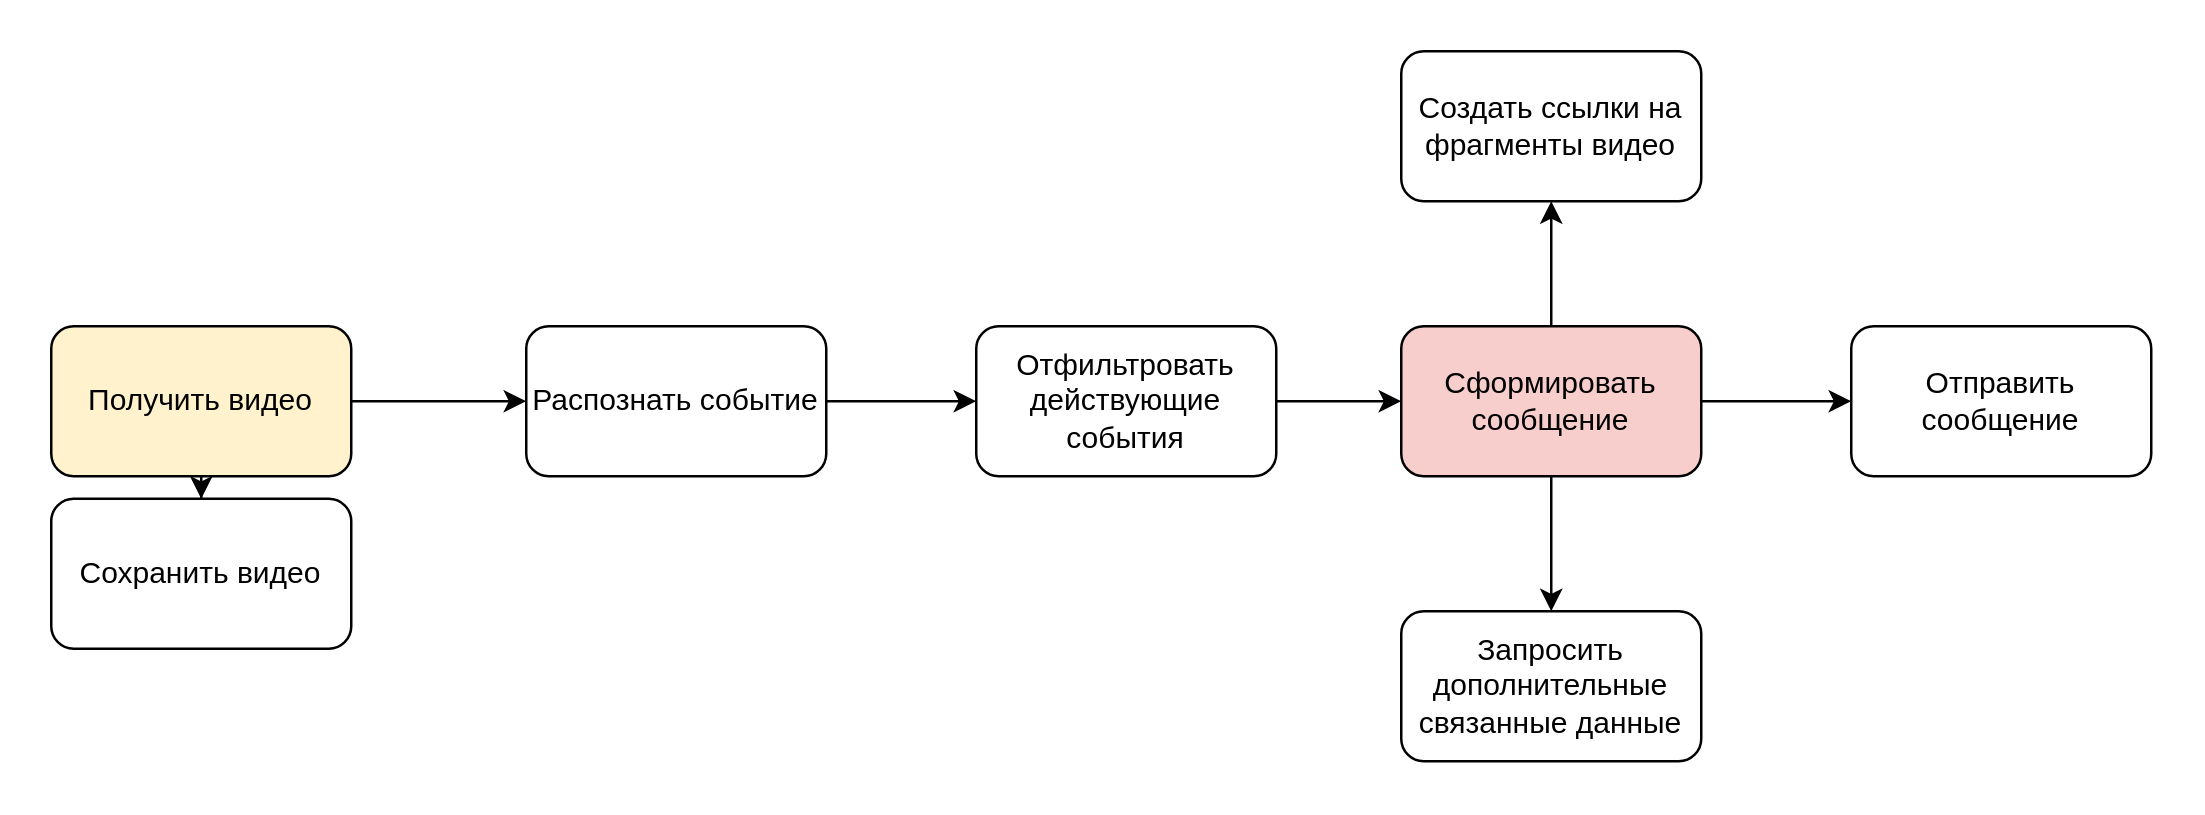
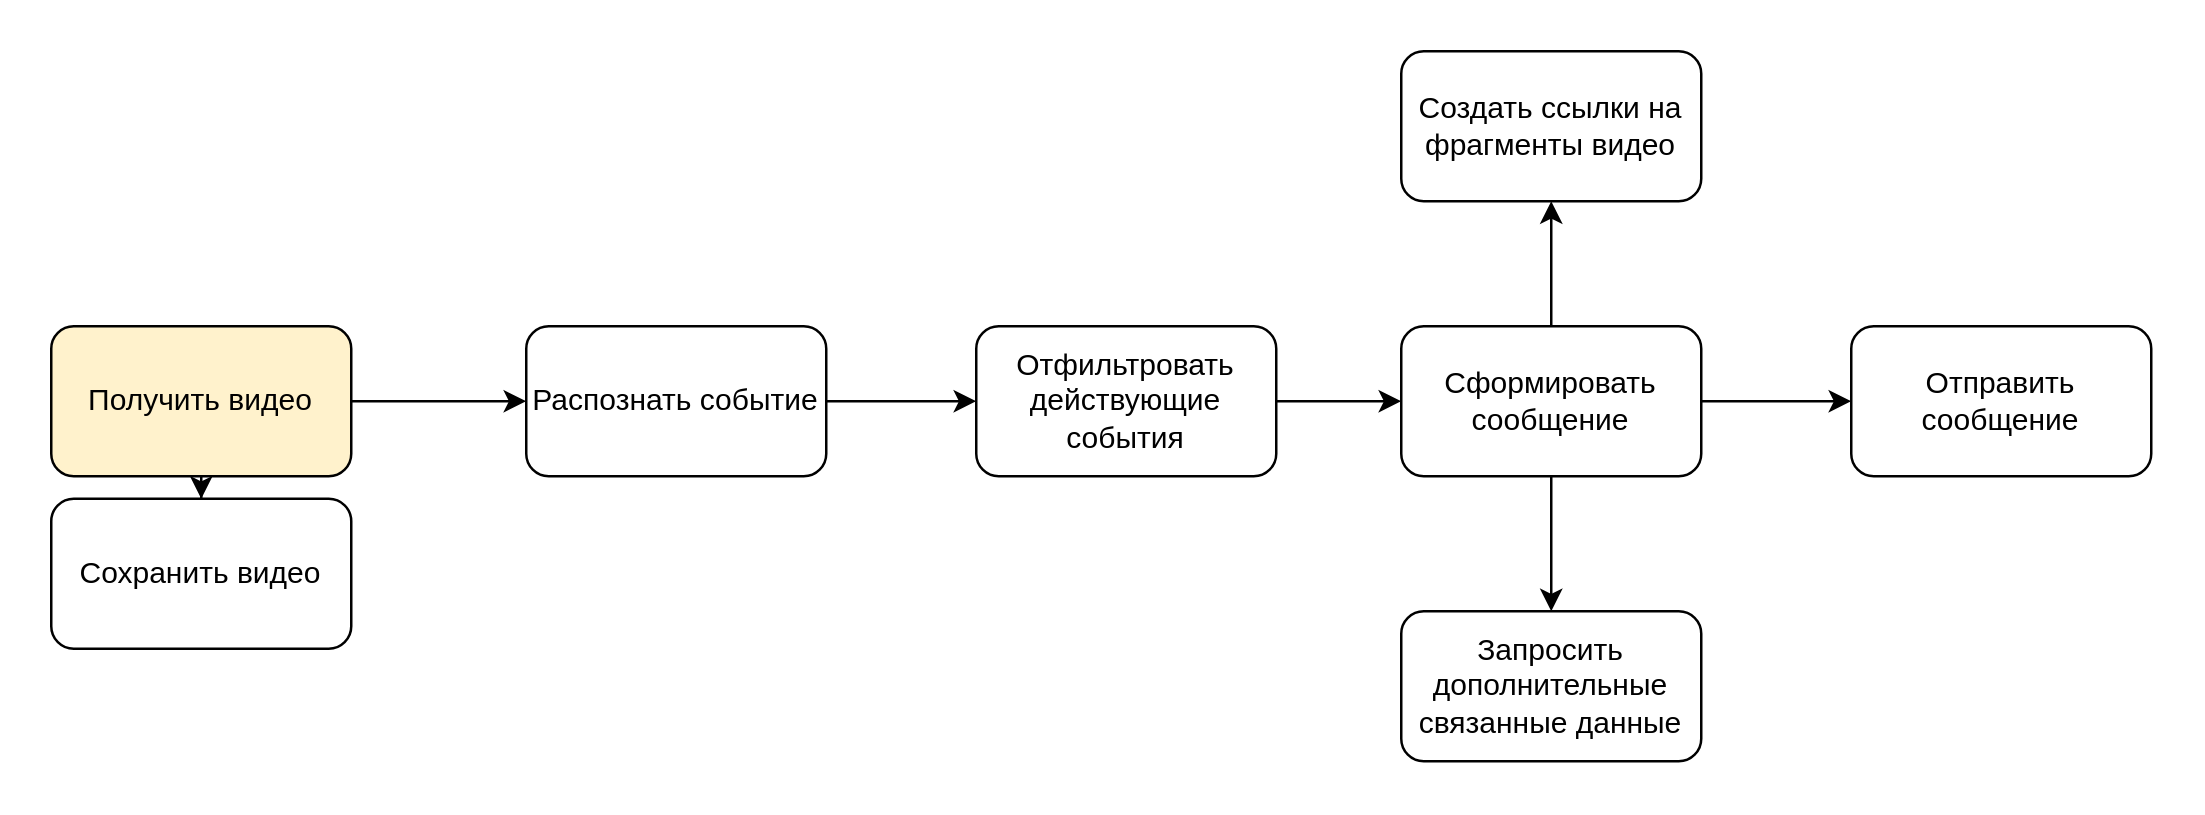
- <mxCell id="13" value="Сформировать сообщение" style="rounded=1;whiteSpace=wrap;html=1;fillColor=#f8cecc;" vertex="1" parent="1"><mxGeometry x="560" y="130" width="120" height="60" as="geometry" /></mxCell>
+ <mxCell id="13" value="Сформировать сообщение" style="rounded=1;whiteSpace=wrap;html=1;" vertex="1" parent="1"><mxGeometry x="560" y="130" width="120" height="60" as="geometry" /></mxCell>
